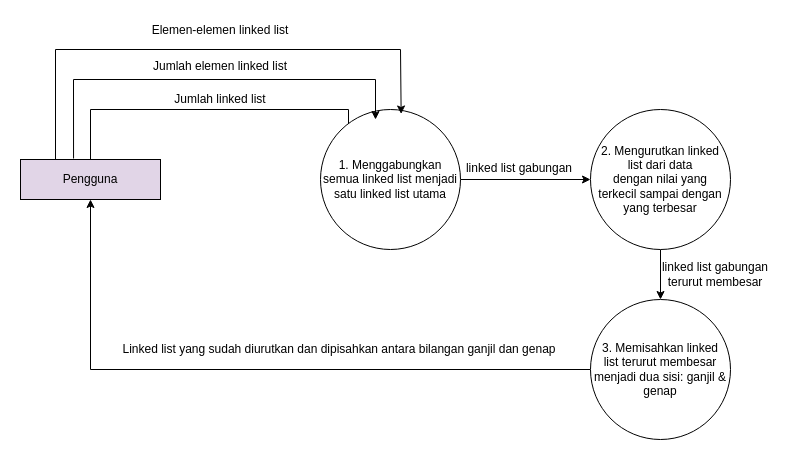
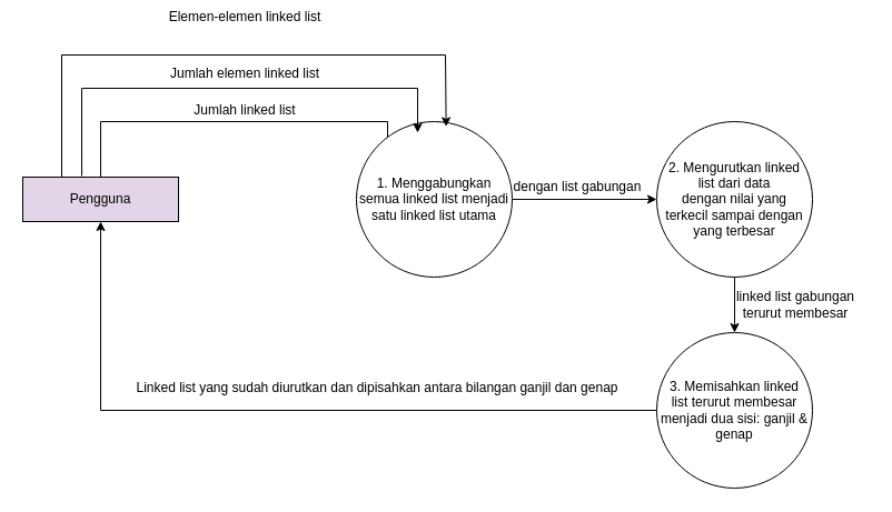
- <mxCell id="10" value="Elemen-elemen linked list" style="text;html=1;align=center;verticalAlign=middle;whiteSpace=wrap;rounded=0;" parent="1" vertex="1"><mxGeometry x="90" y="20" width="260" height="20" as="geometry" /></mxCell>
+ <mxCell id="10" value="Elemen-elemen linked list" style="text;html=1;align=center;verticalAlign=middle;whiteSpace=wrap;rounded=0;" parent="1" vertex="1"><mxGeometry x="90" y="5" width="260" height="20" as="geometry" /></mxCell>
- <mxCell id="14" value="linked list gabungan" style="text;html=1;align=center;verticalAlign=middle;whiteSpace=wrap;rounded=0;" vertex="1" parent="1"><mxGeometry x="414" y="158" width="210" height="20" as="geometry" /></mxCell>
+ <mxCell id="14" value="dengan list gabungan" style="text;html=1;align=center;verticalAlign=middle;whiteSpace=wrap;rounded=0;" vertex="1" parent="1"><mxGeometry x="414" y="158" width="210" height="20" as="geometry" /></mxCell>
